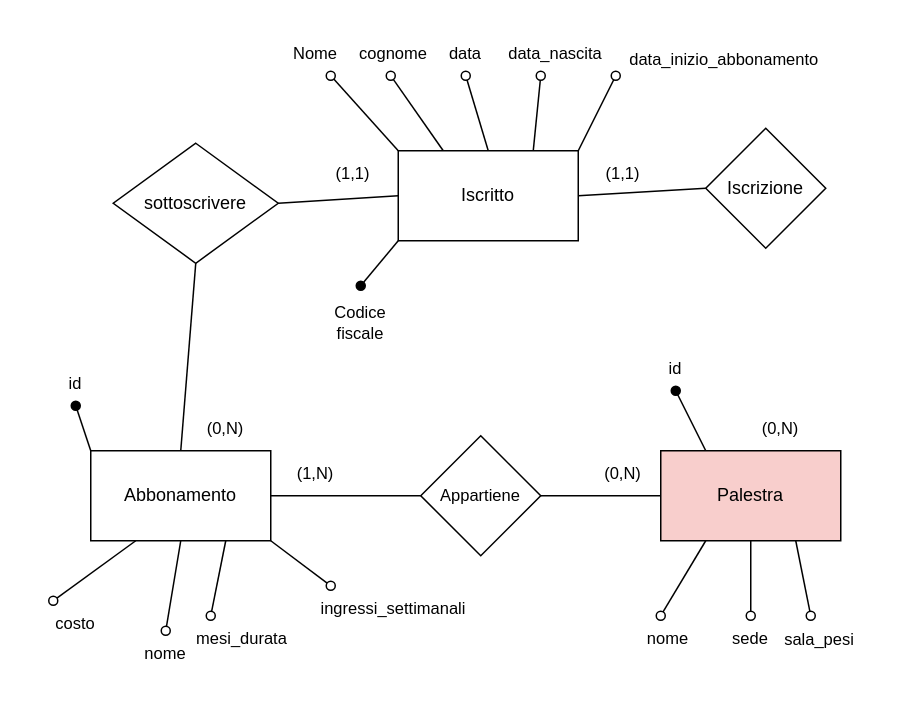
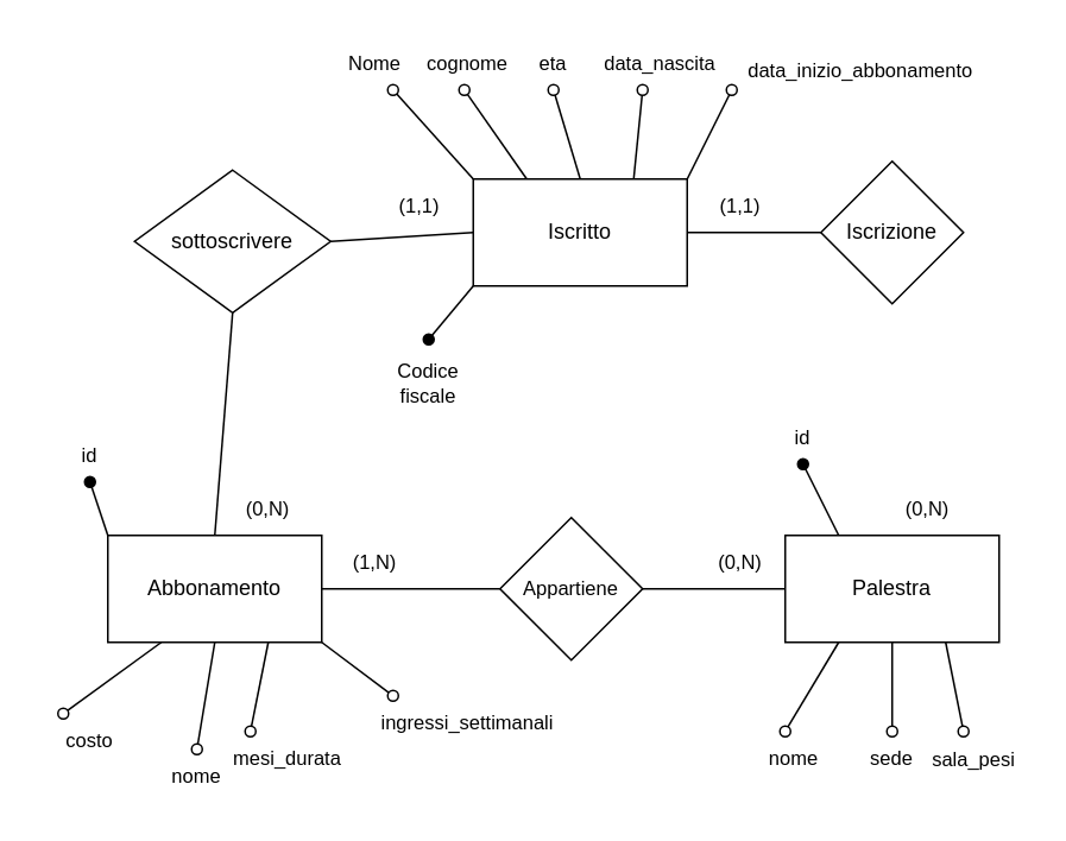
- <mxCell id="35" value="&lt;div&gt;data&lt;/div&gt;" style="text;html=1;strokeColor=none;fillColor=none;align=center;verticalAlign=middle;whiteSpace=wrap;rounded=0;fontSize=11;fontFamily=Helvetica;fontColor=default;" vertex="1" parent="1"><mxGeometry x="280" y="20" width="60" height="30" as="geometry" /></mxCell>
+ <mxCell id="35" value="&lt;div&gt;eta&lt;/div&gt;" style="text;html=1;strokeColor=none;fillColor=none;align=center;verticalAlign=middle;whiteSpace=wrap;rounded=0;fontSize=11;fontFamily=Helvetica;fontColor=default;" vertex="1" parent="1"><mxGeometry x="280" y="20" width="60" height="30" as="geometry" /></mxCell>
- <mxCell id="21" value="&lt;div&gt;Iscrizione&lt;/div&gt;" style="rhombus;whiteSpace=wrap;html=1;" vertex="1" parent="1"><mxGeometry x="470" y="85" width="80" height="80" as="geometry" /></mxCell>
+ <mxCell id="21" value="&lt;div&gt;Iscrizione&lt;/div&gt;" style="rhombus;whiteSpace=wrap;html=1;" vertex="1" parent="1"><mxGeometry x="460" y="90" width="80" height="80" as="geometry" /></mxCell>
- <mxCell id="20" value="&lt;div&gt;Palestra&lt;/div&gt;" style="rounded=0;whiteSpace=wrap;html=1;fillColor=#f8cecc;" vertex="1" parent="1"><mxGeometry x="440" y="300" width="120" height="60" as="geometry" /></mxCell>
+ <mxCell id="20" value="&lt;div&gt;Palestra&lt;/div&gt;" style="rounded=0;whiteSpace=wrap;html=1;" vertex="1" parent="1"><mxGeometry x="440" y="300" width="120" height="60" as="geometry" /></mxCell>
